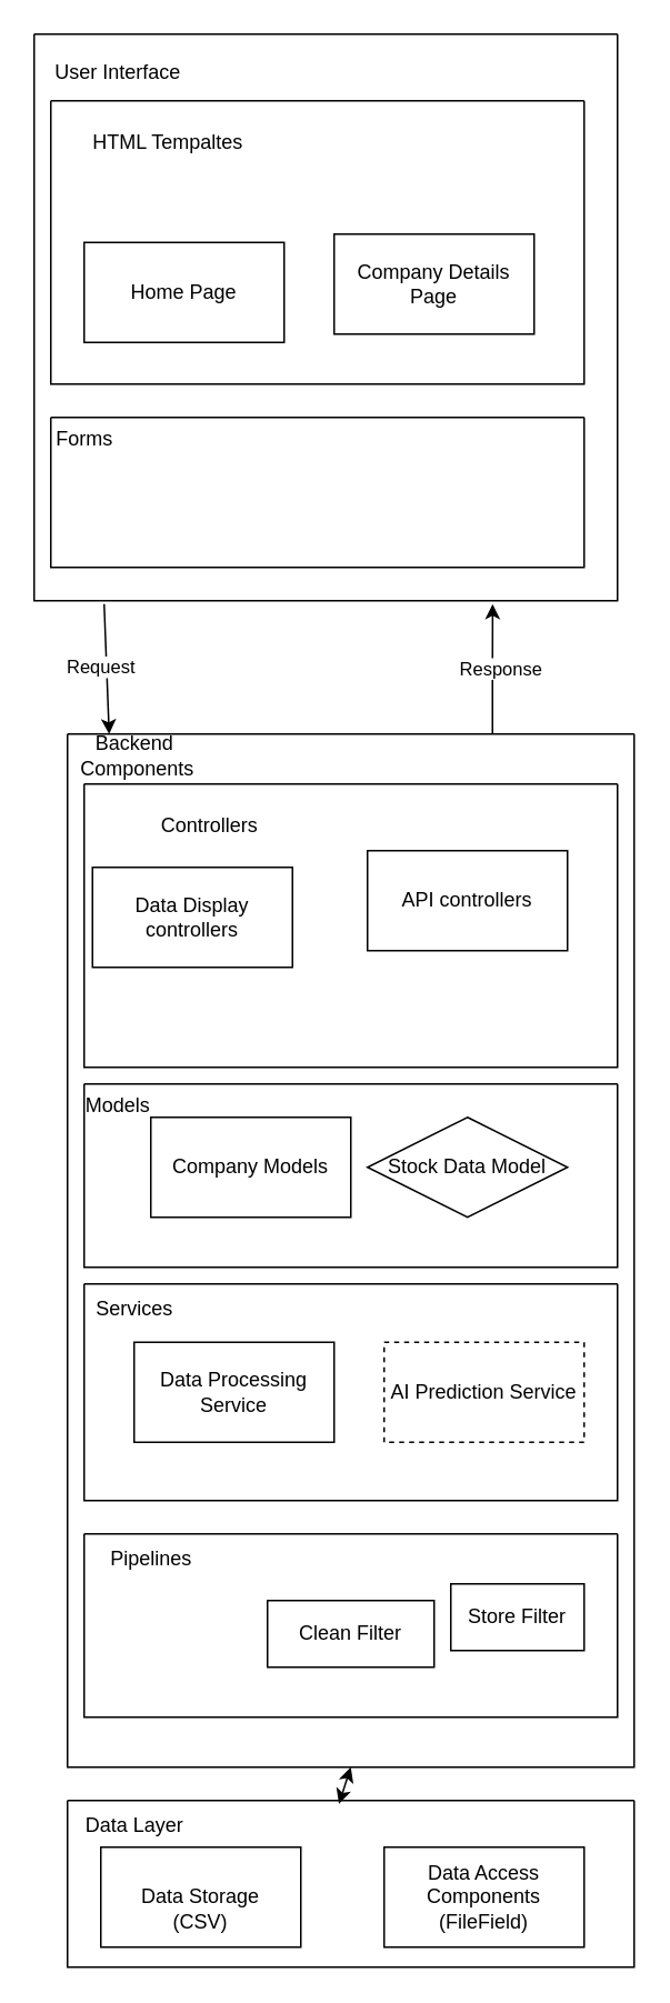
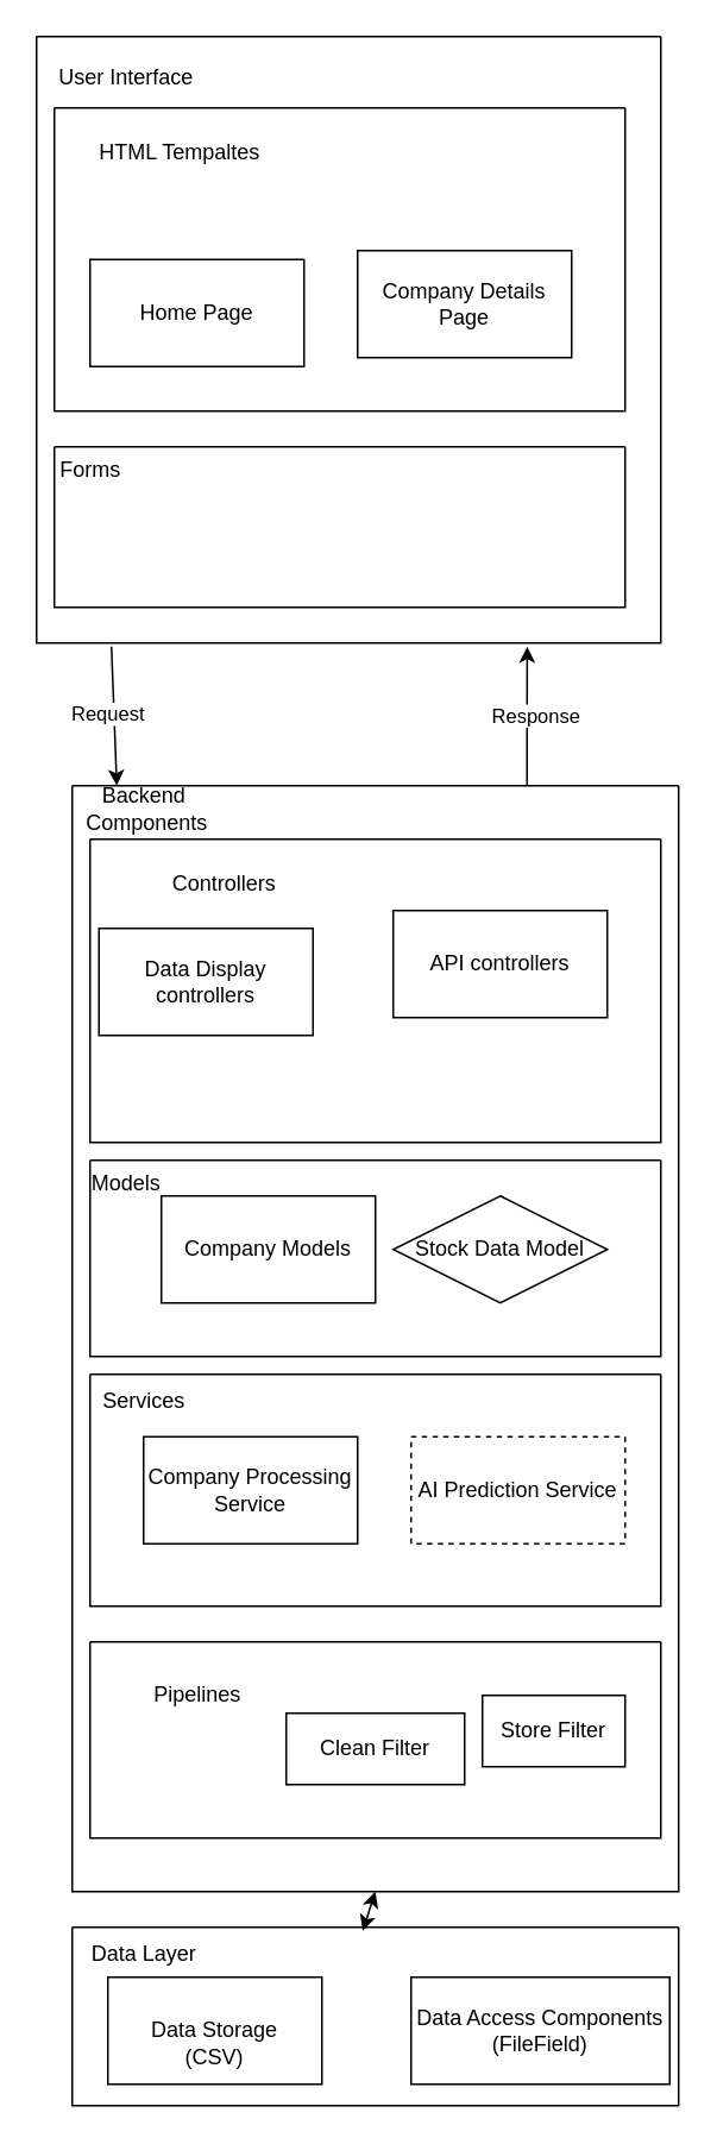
- <mxCell id="18" value="Data Processing Service" style="whiteSpace=wrap;html=1;" vertex="1" parent="16"><mxGeometry x="30" y="35" width="120" height="60" as="geometry" /></mxCell>
+ <mxCell id="18" value="Company Processing Service" style="whiteSpace=wrap;html=1;" vertex="1" parent="16"><mxGeometry x="30" y="35" width="120" height="60" as="geometry" /></mxCell>
- <mxCell id="21" value="Pipelines" style="text;html=1;align=center;verticalAlign=middle;resizable=0;points=[];autosize=1;strokeColor=none;fillColor=none;" vertex="1" parent="20"><mxGeometry width="80" height="30" as="geometry" /></mxCell>
+ <mxCell id="21" value="Pipelines" style="text;html=1;align=center;verticalAlign=middle;resizable=0;points=[];autosize=1;strokeColor=none;fillColor=none;" vertex="1" parent="20"><mxGeometry x="20" y="15" width="80" height="30" as="geometry" /></mxCell>
- <mxCell id="35" value="&lt;div&gt;Data Access Components&lt;/div&gt;&lt;div&gt;(FileField)&lt;br&gt;&lt;/div&gt;" style="whiteSpace=wrap;html=1;" vertex="1" parent="32"><mxGeometry x="190" y="28" width="120" height="60" as="geometry" /></mxCell>
+ <mxCell id="35" value="&lt;div&gt;Data Access Components&lt;/div&gt;&lt;div&gt;(FileField)&lt;br&gt;&lt;/div&gt;" style="whiteSpace=wrap;html=1;" vertex="1" parent="32"><mxGeometry x="190" y="28" width="145" height="60" as="geometry" /></mxCell>
